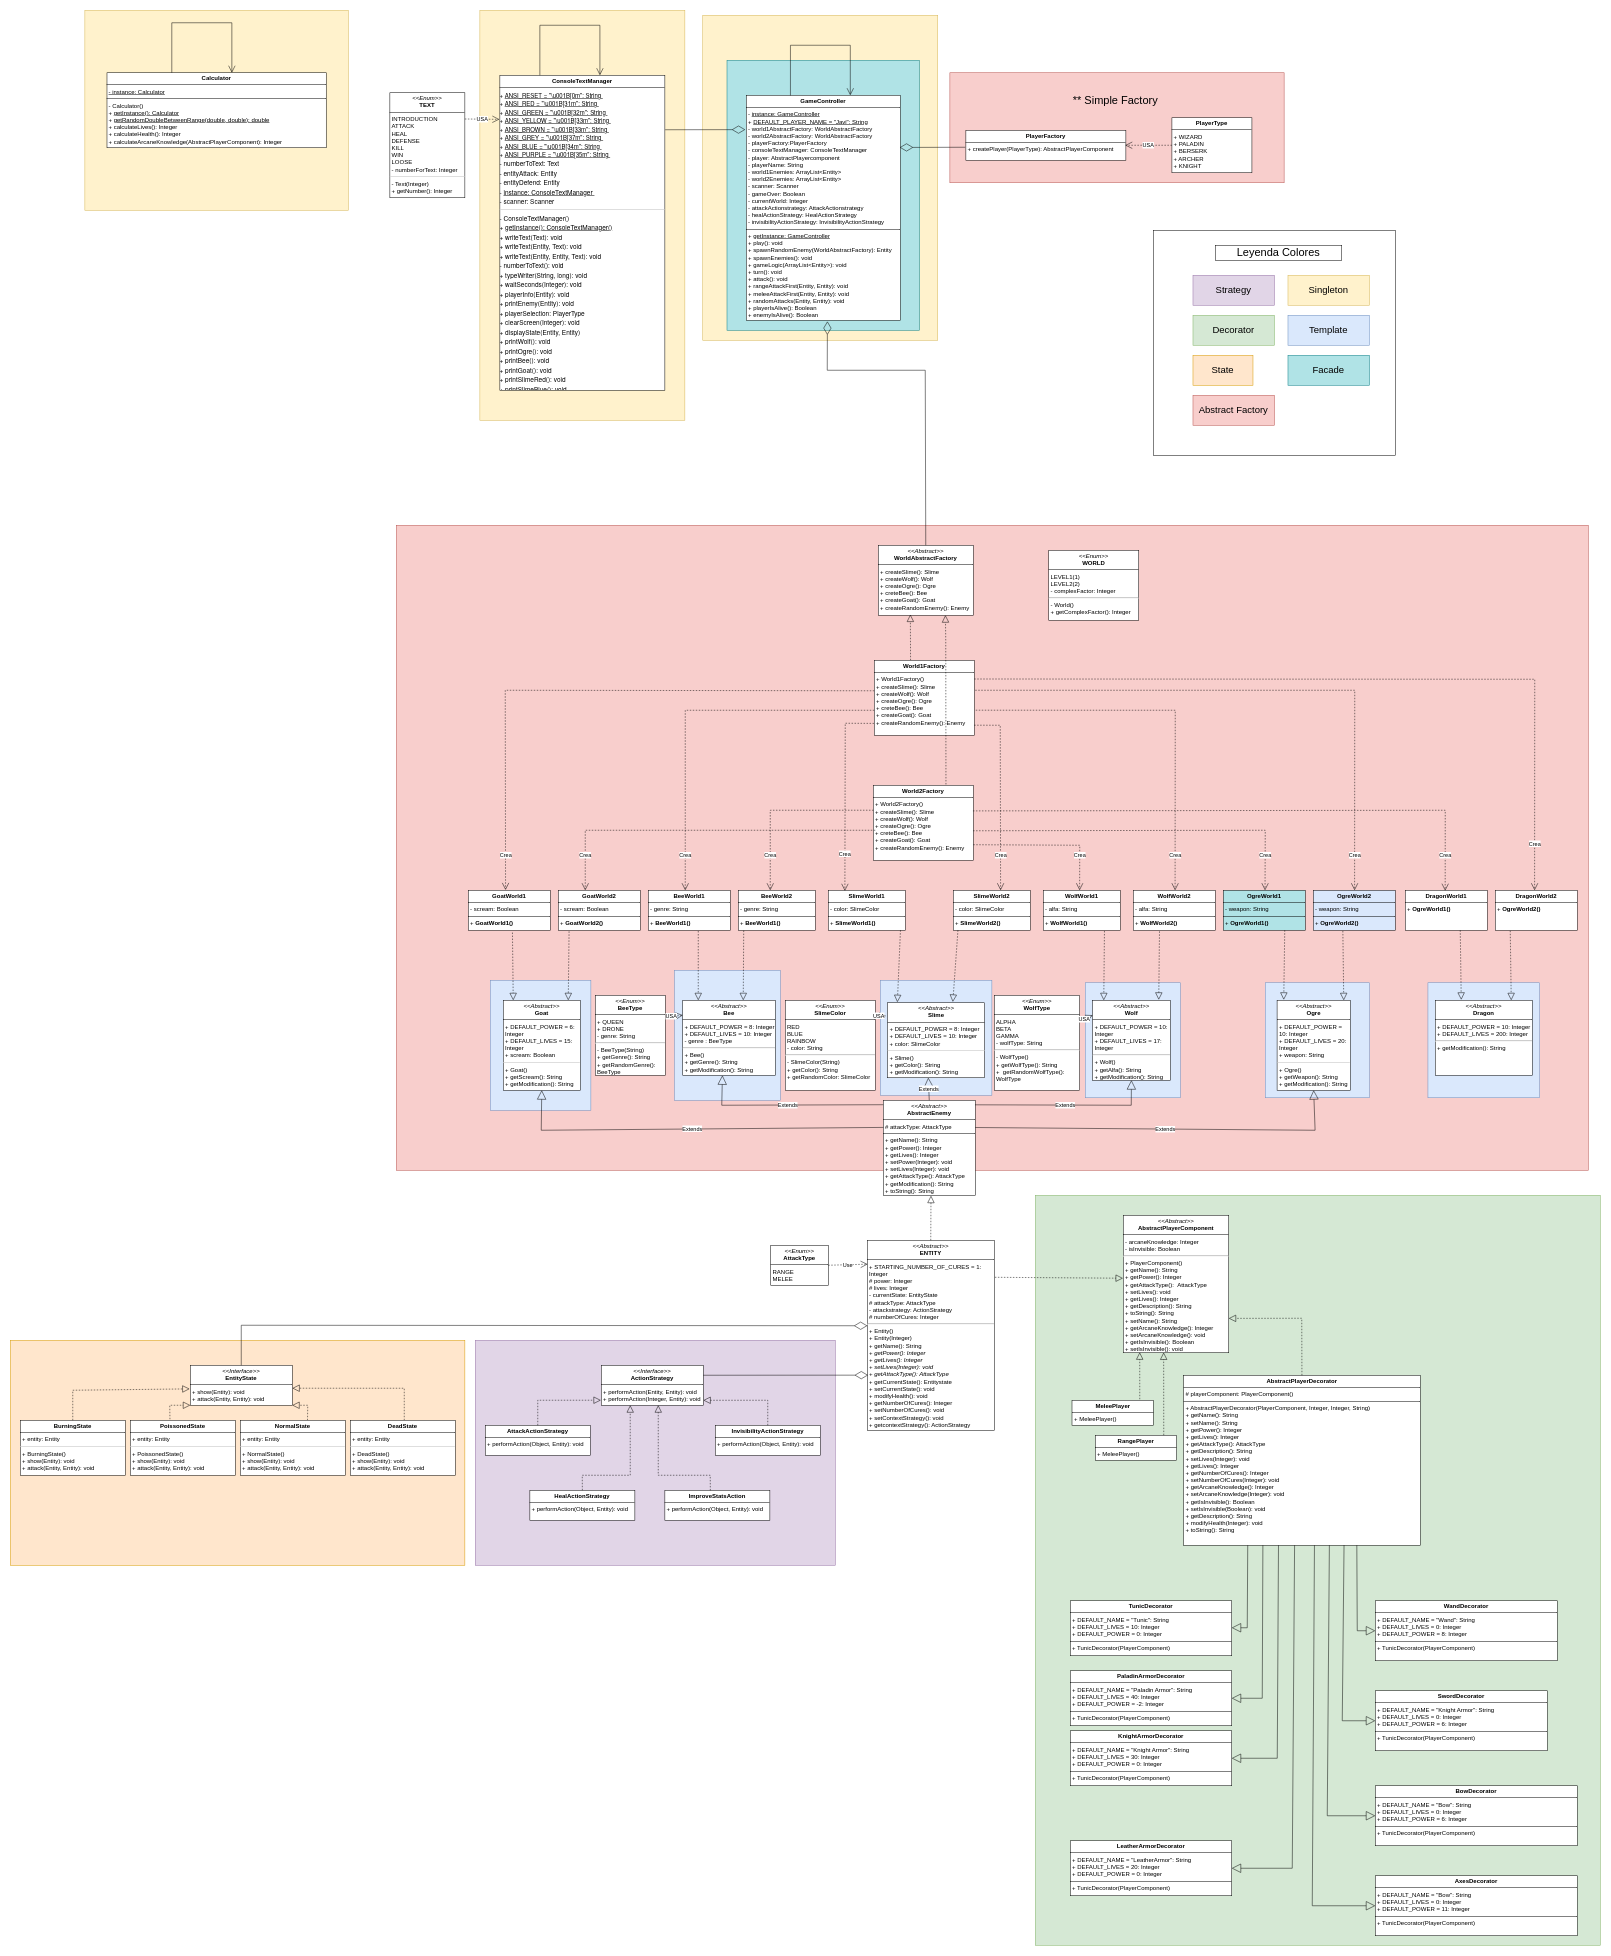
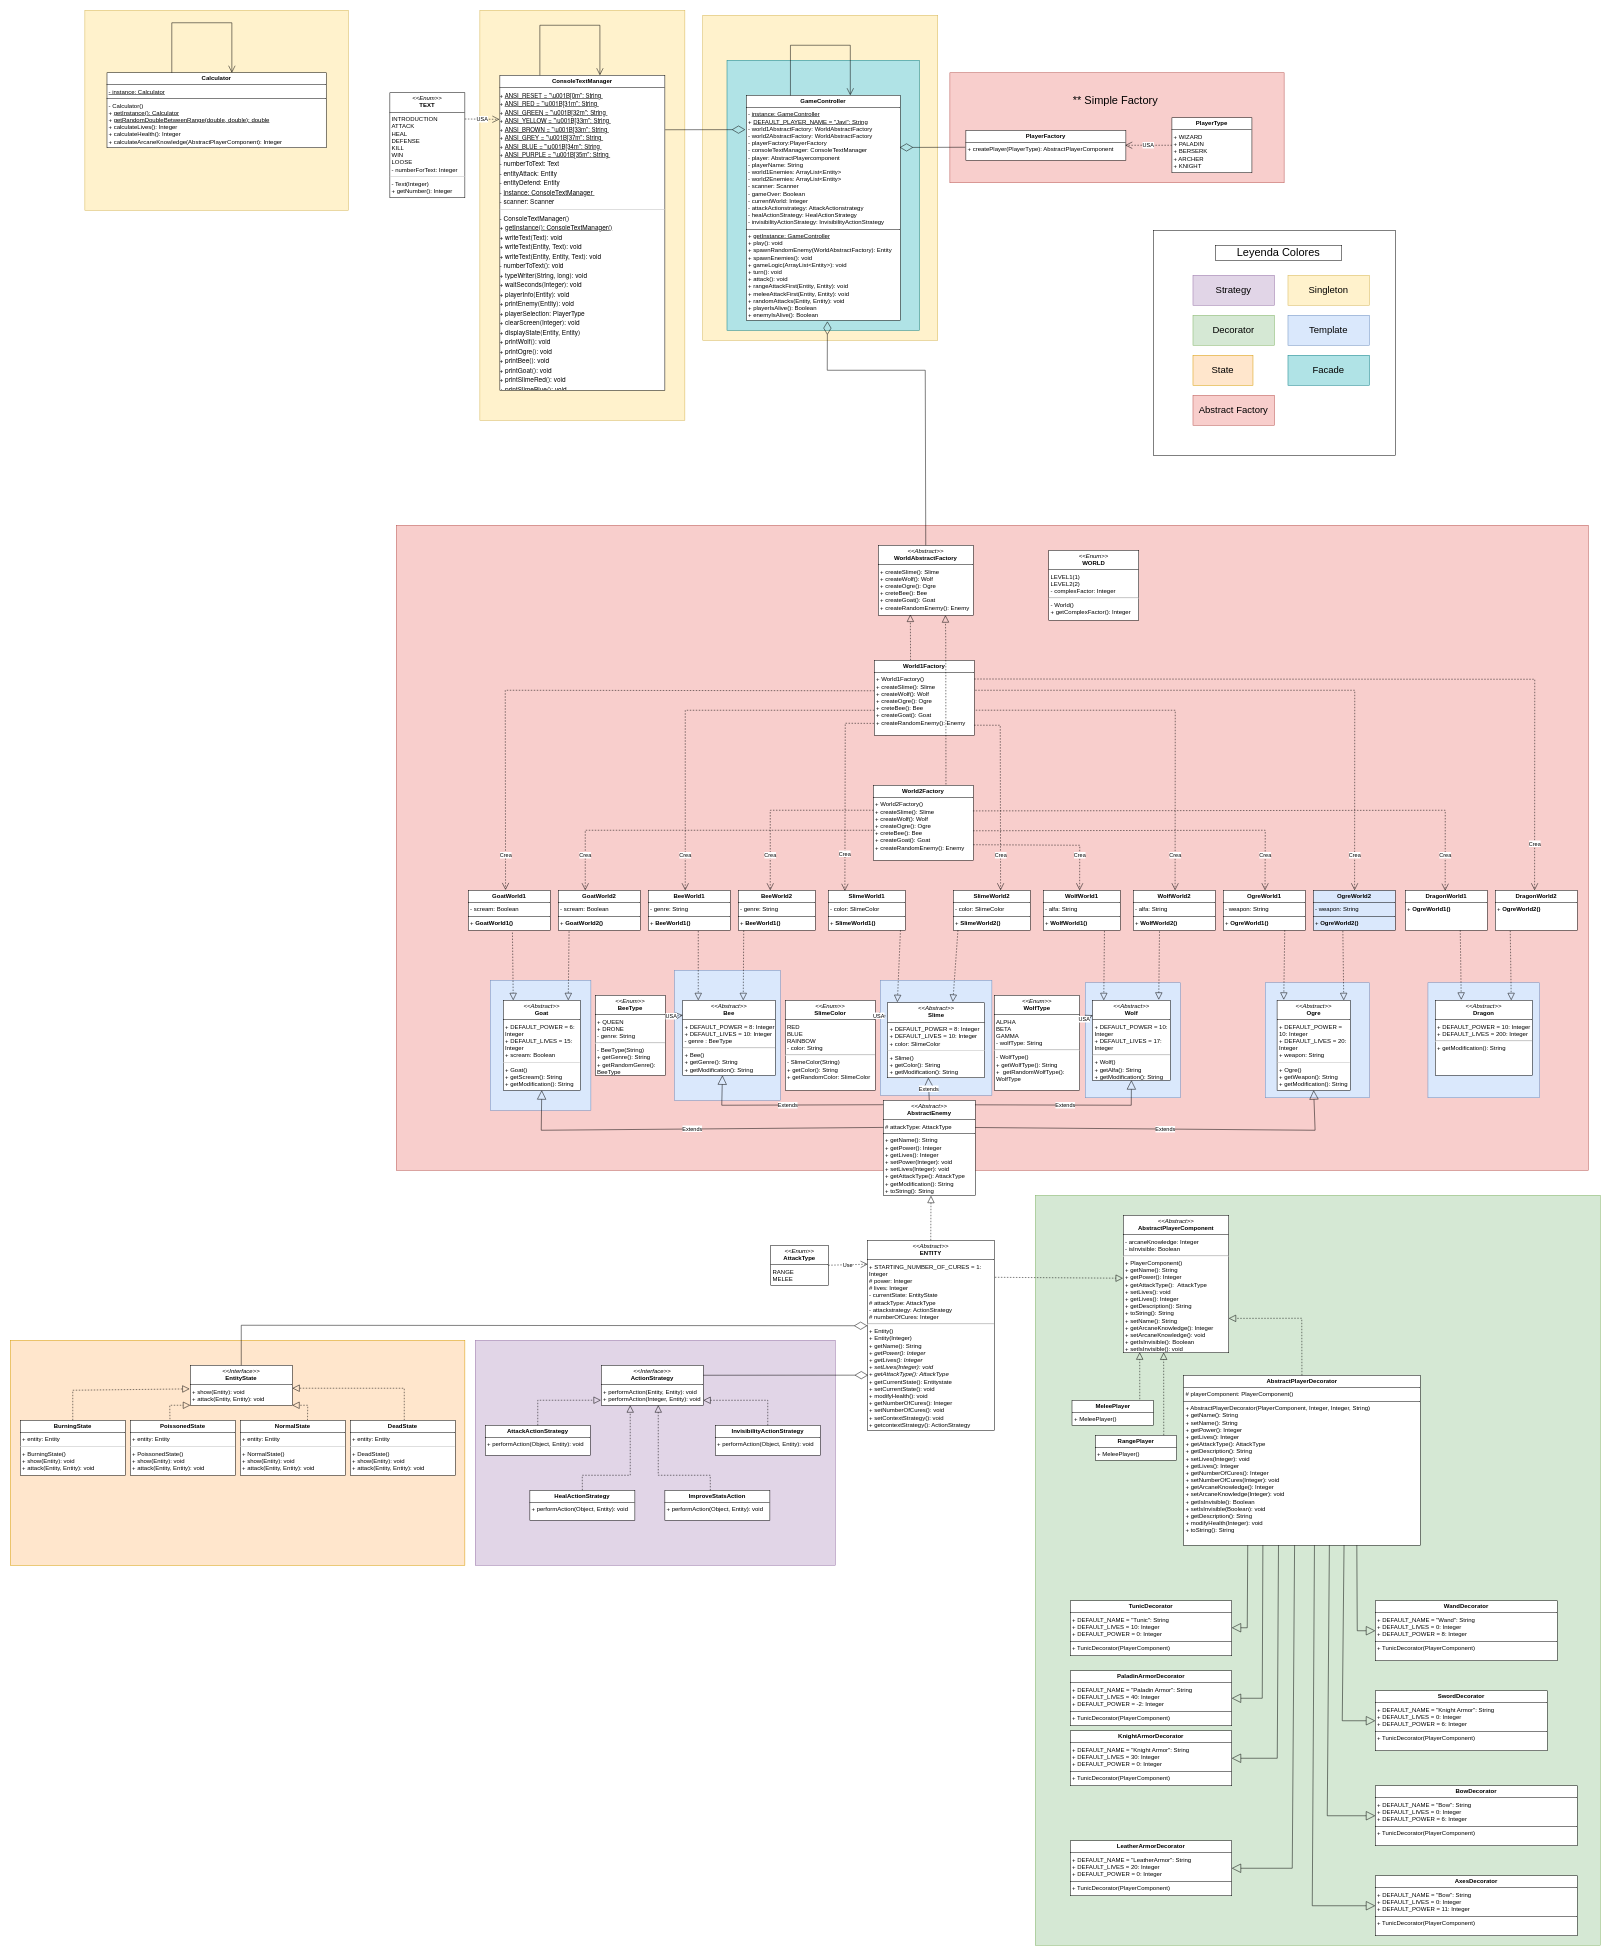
- <mxCell id="49" value="&lt;p style=&quot;margin:0px;margin-top:4px;text-align:center;&quot;&gt;&lt;b&gt;OgreWorld1&lt;/b&gt;&lt;/p&gt;&lt;hr size=&quot;1&quot; style=&quot;border-style:solid;&quot;&gt;&lt;p style=&quot;margin:0px;margin-left:4px;&quot;&gt;- weapon: String&lt;/p&gt;&lt;hr size=&quot;1&quot; style=&quot;border-style:solid;&quot;&gt;&lt;p style=&quot;margin:0px;margin-left:4px;&quot;&gt;+&amp;nbsp;&lt;b style=&quot;text-align: center;&quot;&gt;OgreWorld1&lt;/b&gt;&lt;b style=&quot;background-color: initial; text-align: center;&quot;&gt;()&lt;/b&gt;&lt;/p&gt;" style="verticalAlign=top;align=left;overflow=fill;html=1;whiteSpace=wrap;rounded=0;fillColor=#b0e3e6;" parent="1" vertex="1"><mxGeometry x="2446" y="1780" width="164" height="80" as="geometry" /></mxCell>
+ <mxCell id="49" value="&lt;p style=&quot;margin:0px;margin-top:4px;text-align:center;&quot;&gt;&lt;b&gt;OgreWorld1&lt;/b&gt;&lt;/p&gt;&lt;hr size=&quot;1&quot; style=&quot;border-style:solid;&quot;&gt;&lt;p style=&quot;margin:0px;margin-left:4px;&quot;&gt;- weapon: String&lt;/p&gt;&lt;hr size=&quot;1&quot; style=&quot;border-style:solid;&quot;&gt;&lt;p style=&quot;margin:0px;margin-left:4px;&quot;&gt;+&amp;nbsp;&lt;b style=&quot;text-align: center;&quot;&gt;OgreWorld1&lt;/b&gt;&lt;b style=&quot;background-color: initial; text-align: center;&quot;&gt;()&lt;/b&gt;&lt;/p&gt;" style="verticalAlign=top;align=left;overflow=fill;html=1;whiteSpace=wrap;rounded=0;" parent="1" vertex="1"><mxGeometry x="2446" y="1780" width="164" height="80" as="geometry" /></mxCell>
